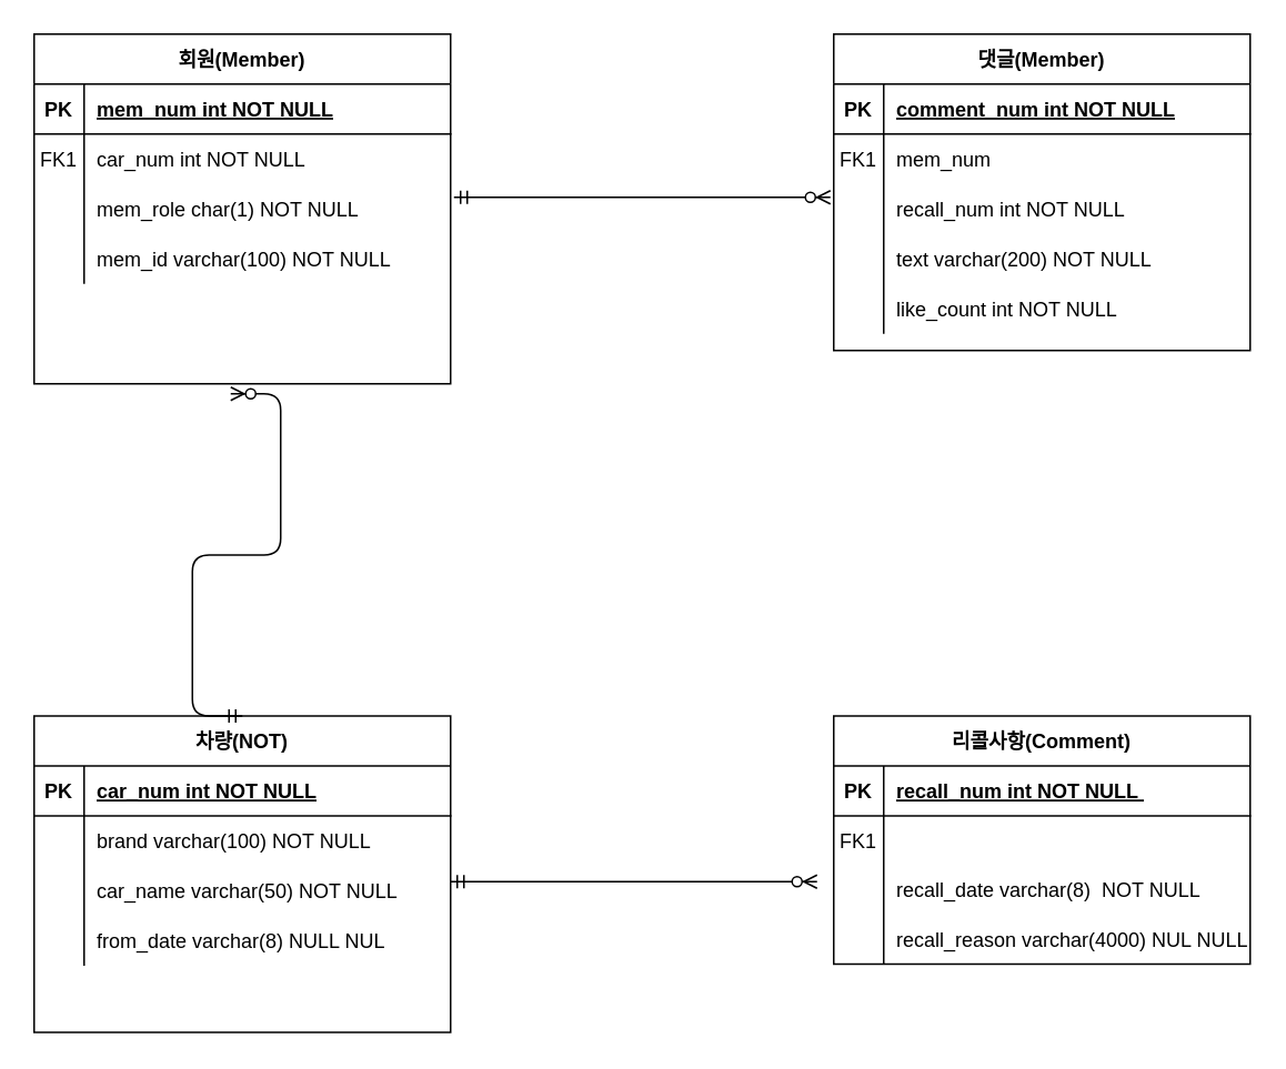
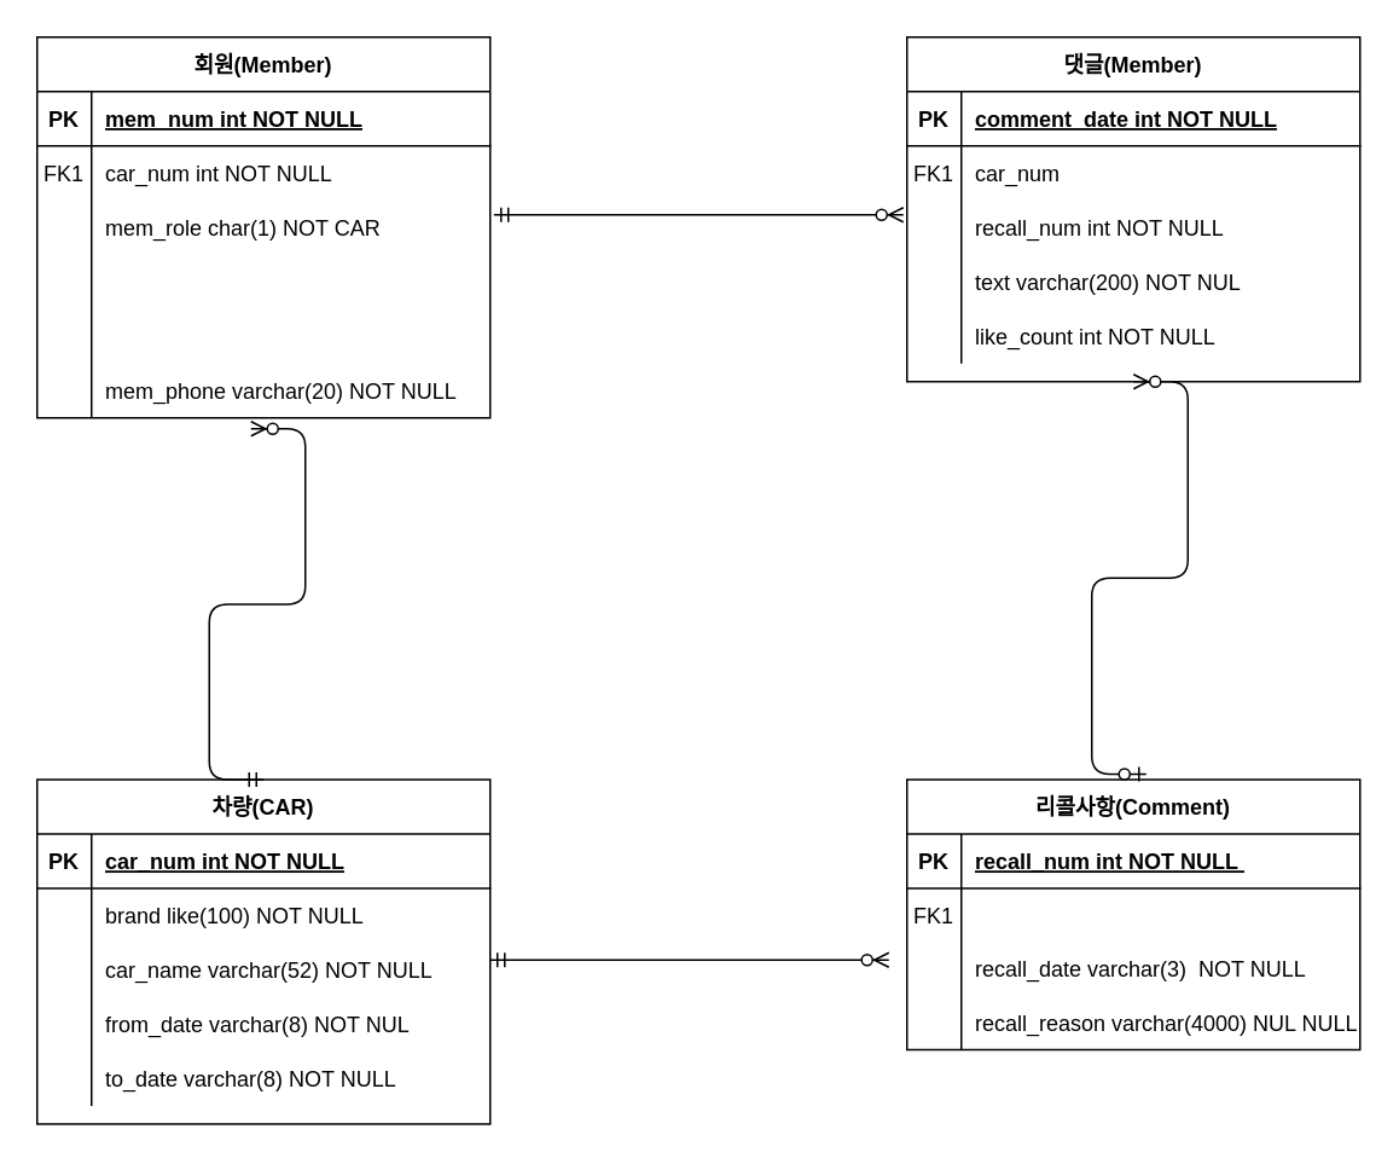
- <mxCell id="35" value="comment_num int NOT NULL" style="shape=partialRectangle;overflow=hidden;connectable=0;fillColor=none;top=0;left=0;bottom=0;right=0;align=left;spacingLeft=6;fontStyle=5;" vertex="1" parent="33"><mxGeometry x="30" width="220" height="30" as="geometry"><mxRectangle width="220" height="30" as="alternateBounds" /></mxGeometry></mxCell>
+ <mxCell id="35" value="comment_date int NOT NULL" style="shape=partialRectangle;overflow=hidden;connectable=0;fillColor=none;top=0;left=0;bottom=0;right=0;align=left;spacingLeft=6;fontStyle=5;" vertex="1" parent="33"><mxGeometry x="30" width="220" height="30" as="geometry"><mxRectangle width="220" height="30" as="alternateBounds" /></mxGeometry></mxCell>
- <mxCell id="38" value="mem_num " style="shape=partialRectangle;overflow=hidden;connectable=0;fillColor=none;top=0;left=0;bottom=0;right=0;align=left;spacingLeft=6;" vertex="1" parent="36"><mxGeometry x="30" width="220" height="30" as="geometry"><mxRectangle width="220" height="30" as="alternateBounds" /></mxGeometry></mxCell>
+ <mxCell id="38" value="car_num " style="shape=partialRectangle;overflow=hidden;connectable=0;fillColor=none;top=0;left=0;bottom=0;right=0;align=left;spacingLeft=6;" vertex="1" parent="36"><mxGeometry x="30" width="220" height="30" as="geometry"><mxRectangle width="220" height="30" as="alternateBounds" /></mxGeometry></mxCell>
- <mxCell id="11" value="mem_role char(1) NOT NULL" style="shape=partialRectangle;overflow=hidden;connectable=0;fillColor=none;top=0;left=0;bottom=0;right=0;align=left;spacingLeft=6;" vertex="1" parent="9"><mxGeometry x="30" width="220" height="30" as="geometry"><mxRectangle width="220" height="30" as="alternateBounds" /></mxGeometry></mxCell>
+ <mxCell id="11" value="mem_role char(1) NOT CAR" style="shape=partialRectangle;overflow=hidden;connectable=0;fillColor=none;top=0;left=0;bottom=0;right=0;align=left;spacingLeft=6;" vertex="1" parent="9"><mxGeometry x="30" width="220" height="30" as="geometry"><mxRectangle width="220" height="30" as="alternateBounds" /></mxGeometry></mxCell>
- <mxCell id="14" value="mem_id varchar(100) NOT NULL" style="shape=partialRectangle;overflow=hidden;connectable=0;fillColor=none;top=0;left=0;bottom=0;right=0;align=left;spacingLeft=6;" vertex="1" parent="12"><mxGeometry x="30" width="220" height="30" as="geometry"><mxRectangle width="220" height="30" as="alternateBounds" /></mxGeometry></mxCell>
- <mxCell id="43" value="text varchar(200) NOT NULL" style="shape=partialRectangle;overflow=hidden;connectable=0;fillColor=none;top=0;left=0;bottom=0;right=0;align=left;spacingLeft=6;" vertex="1" parent="41"><mxGeometry x="30" width="220" height="30" as="geometry"><mxRectangle width="220" height="30" as="alternateBounds" /></mxGeometry></mxCell>
+ <mxCell id="43" value="text varchar(200) NOT NUL" style="shape=partialRectangle;overflow=hidden;connectable=0;fillColor=none;top=0;left=0;bottom=0;right=0;align=left;spacingLeft=6;" vertex="1" parent="41"><mxGeometry x="30" width="220" height="30" as="geometry"><mxRectangle width="220" height="30" as="alternateBounds" /></mxGeometry></mxCell>
+ <mxCell id="19" value="mem_phone varchar(20) NOT NULL" style="shape=partialRectangle;overflow=hidden;connectable=0;fillColor=none;top=0;left=0;bottom=0;right=0;align=left;spacingLeft=6;" vertex="1" parent="17"><mxGeometry x="30" width="220" height="30" as="geometry"><mxRectangle width="220" height="30" as="alternateBounds" /></mxGeometry></mxCell>
+ <mxCell id="65" value="" style="edgeStyle=entityRelationEdgeStyle;fontSize=12;html=1;endArrow=ERzeroToMany;startArrow=ERzeroToOne;entryX=0.5;entryY=1;entryDx=0;entryDy=0;rounded=1;exitX=0.528;exitY=-0.02;exitDx=0;exitDy=0;exitPerimeter=0;" edge="1" parent="1" source="20" target="32"><mxGeometry width="100" height="100" relative="1" as="geometry"><mxPoint x="550" y="390" as="sourcePoint" /><mxPoint x="650" y="290" as="targetPoint" /></mxGeometry></mxCell>
- <mxCell id="47" value="차량(NOT)" style="shape=table;startSize=30;container=1;collapsible=1;childLayout=tableLayout;fixedRows=1;rowLines=0;fontStyle=1;align=center;resizeLast=1;" vertex="1" parent="1"><mxGeometry x="20" y="429.5" width="250" height="190" as="geometry" /></mxCell>
+ <mxCell id="47" value="차량(CAR)" style="shape=table;startSize=30;container=1;collapsible=1;childLayout=tableLayout;fixedRows=1;rowLines=0;fontStyle=1;align=center;resizeLast=1;" vertex="1" parent="1"><mxGeometry x="20" y="429.5" width="250" height="190" as="geometry" /></mxCell>
- <mxCell id="53" value="brand varchar(100) NOT NULL" style="shape=partialRectangle;overflow=hidden;connectable=0;fillColor=none;top=0;left=0;bottom=0;right=0;align=left;spacingLeft=6;" vertex="1" parent="51"><mxGeometry x="30" width="220" height="30" as="geometry"><mxRectangle width="220" height="30" as="alternateBounds" /></mxGeometry></mxCell>
+ <mxCell id="53" value="brand like(100) NOT NULL" style="shape=partialRectangle;overflow=hidden;connectable=0;fillColor=none;top=0;left=0;bottom=0;right=0;align=left;spacingLeft=6;" vertex="1" parent="51"><mxGeometry x="30" width="220" height="30" as="geometry"><mxRectangle width="220" height="30" as="alternateBounds" /></mxGeometry></mxCell>
- <mxCell id="28" value="recall_date varchar(8)  NOT NULL " style="shape=partialRectangle;overflow=hidden;connectable=0;fillColor=none;top=0;left=0;bottom=0;right=0;align=left;spacingLeft=6;" vertex="1" parent="26"><mxGeometry x="30" width="220" height="30" as="geometry"><mxRectangle width="220" height="30" as="alternateBounds" /></mxGeometry></mxCell>
+ <mxCell id="28" value="recall_date varchar(3)  NOT NULL " style="shape=partialRectangle;overflow=hidden;connectable=0;fillColor=none;top=0;left=0;bottom=0;right=0;align=left;spacingLeft=6;" vertex="1" parent="26"><mxGeometry x="30" width="220" height="30" as="geometry"><mxRectangle width="220" height="30" as="alternateBounds" /></mxGeometry></mxCell>
- <mxCell id="56" value="car_name varchar(50) NOT NULL" style="shape=partialRectangle;overflow=hidden;connectable=0;fillColor=none;top=0;left=0;bottom=0;right=0;align=left;spacingLeft=6;" vertex="1" parent="54"><mxGeometry x="30" width="220" height="30" as="geometry"><mxRectangle width="220" height="30" as="alternateBounds" /></mxGeometry></mxCell>
+ <mxCell id="56" value="car_name varchar(52) NOT NULL" style="shape=partialRectangle;overflow=hidden;connectable=0;fillColor=none;top=0;left=0;bottom=0;right=0;align=left;spacingLeft=6;" vertex="1" parent="54"><mxGeometry x="30" width="220" height="30" as="geometry"><mxRectangle width="220" height="30" as="alternateBounds" /></mxGeometry></mxCell>
- <mxCell id="59" value="from_date varchar(8) NULL NUL" style="shape=partialRectangle;overflow=hidden;connectable=0;fillColor=none;top=0;left=0;bottom=0;right=0;align=left;spacingLeft=6;" vertex="1" parent="57"><mxGeometry x="30" width="220" height="30" as="geometry"><mxRectangle width="220" height="30" as="alternateBounds" /></mxGeometry></mxCell>
+ <mxCell id="59" value="from_date varchar(8) NOT NUL" style="shape=partialRectangle;overflow=hidden;connectable=0;fillColor=none;top=0;left=0;bottom=0;right=0;align=left;spacingLeft=6;" vertex="1" parent="57"><mxGeometry x="30" width="220" height="30" as="geometry"><mxRectangle width="220" height="30" as="alternateBounds" /></mxGeometry></mxCell>
+ <mxCell id="62" value="to_date varchar(8) NOT NULL" style="shape=partialRectangle;overflow=hidden;connectable=0;fillColor=none;top=0;left=0;bottom=0;right=0;align=left;spacingLeft=6;" vertex="1" parent="60"><mxGeometry x="30" width="220" height="30" as="geometry"><mxRectangle width="220" height="30" as="alternateBounds" /></mxGeometry></mxCell>
